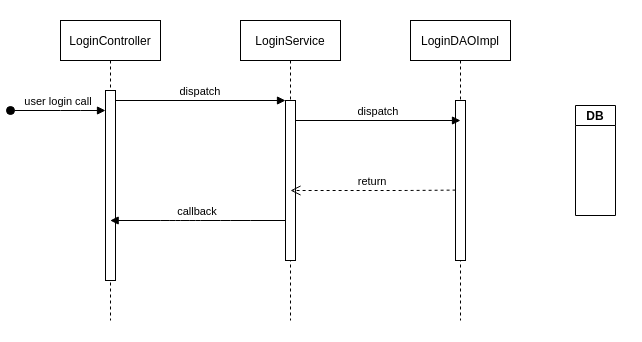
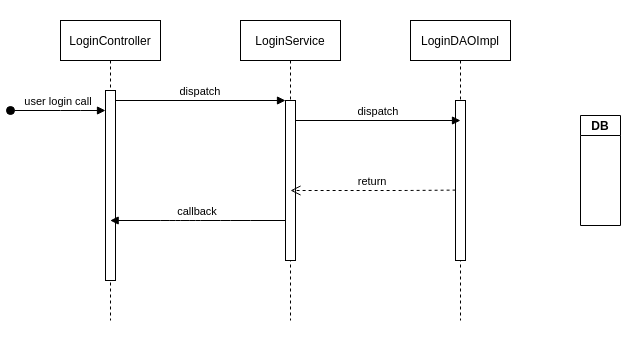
- <mxCell id="10" value="DB" style="swimlane;startSize=20;" vertex="1" parent="1"><mxGeometry x="535" y="105" width="40" height="110" as="geometry" /></mxCell>
+ <mxCell id="10" value="DB" style="swimlane;startSize=20;" vertex="1" parent="1"><mxGeometry x="540" y="115" width="40" height="110" as="geometry" /></mxCell>
